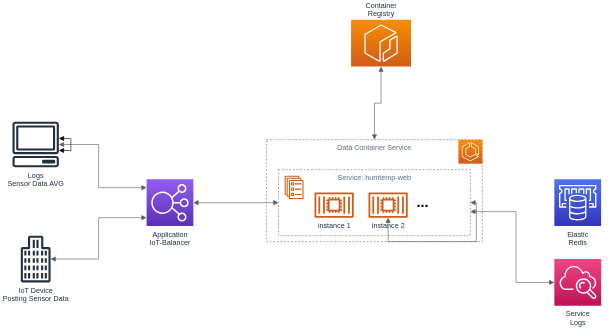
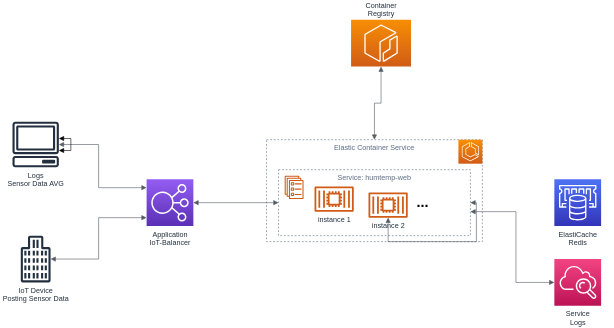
- <mxCell id="2" value="Data Container Service" style="fillColor=none;strokeColor=#5A6C86;dashed=1;verticalAlign=top;fontStyle=0;fontColor=#5A6C86;" vertex="1" parent="1"><mxGeometry x="444" y="220" width="360" height="170" as="geometry" /></mxCell>
+ <mxCell id="2" value="Elastic Container Service" style="fillColor=none;strokeColor=#5A6C86;dashed=1;verticalAlign=top;fontStyle=0;fontColor=#5A6C86;" vertex="1" parent="1"><mxGeometry x="444" y="220" width="360" height="170" as="geometry" /></mxCell>
- <mxCell id="11" value="instance 1" style="outlineConnect=0;fontColor=#232F3E;gradientColor=none;fillColor=#D05C17;strokeColor=none;dashed=0;verticalLabelPosition=bottom;verticalAlign=top;align=center;html=1;fontSize=12;fontStyle=0;aspect=fixed;pointerEvents=1;shape=mxgraph.aws4.container_2;" vertex="1" parent="1"><mxGeometry x="524" y="308" width="65.52" height="42" as="geometry" /></mxCell>
+ <mxCell id="11" value="instance 1" style="outlineConnect=0;fontColor=#232F3E;gradientColor=none;fillColor=#D05C17;strokeColor=none;dashed=0;verticalLabelPosition=bottom;verticalAlign=top;align=center;html=1;fontSize=12;fontStyle=0;aspect=fixed;pointerEvents=1;shape=mxgraph.aws4.container_2;" vertex="1" parent="1"><mxGeometry x="524" y="298" width="65.52" height="42" as="geometry" /></mxCell>
- <mxCell id="4" value="Elastic&lt;br&gt;Redis" style="outlineConnect=0;fontColor=#232F3E;gradientColor=#4D72F3;gradientDirection=north;fillColor=#3334B9;strokeColor=#ffffff;dashed=0;verticalLabelPosition=bottom;verticalAlign=top;align=center;html=1;fontSize=12;fontStyle=0;aspect=fixed;shape=mxgraph.aws4.resourceIcon;resIcon=mxgraph.aws4.elasticache;" vertex="1" parent="1"><mxGeometry x="924" y="286" width="78" height="78" as="geometry" /></mxCell>
+ <mxCell id="4" value="ElastiCache&lt;br&gt;Redis" style="outlineConnect=0;fontColor=#232F3E;gradientColor=#4D72F3;gradientDirection=north;fillColor=#3334B9;strokeColor=#ffffff;dashed=0;verticalLabelPosition=bottom;verticalAlign=top;align=center;html=1;fontSize=12;fontStyle=0;aspect=fixed;shape=mxgraph.aws4.resourceIcon;resIcon=mxgraph.aws4.elasticache;" vertex="1" parent="1"><mxGeometry x="924" y="286" width="78" height="78" as="geometry" /></mxCell>
